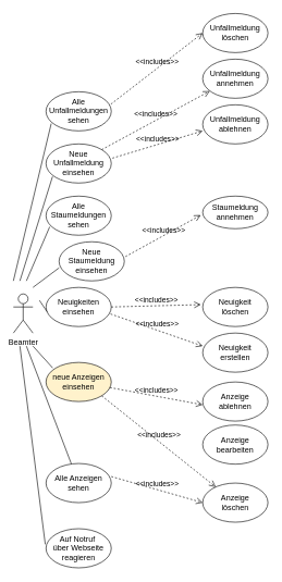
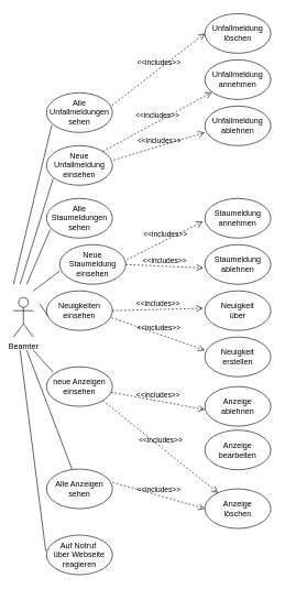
- <mxCell id="7" value="Staumeldung&lt;br&gt;annehmen" style="ellipse;whiteSpace=wrap;html=1;" vertex="1" parent="1"><mxGeometry x="310" y="300" width="100" height="50" as="geometry" /></mxCell>
+ <mxCell id="7" value="Staumeldung&lt;br&gt;annehmen" style="ellipse;whiteSpace=wrap;html=1;" vertex="1" parent="1"><mxGeometry x="310" y="300" width="100" height="60" as="geometry" /></mxCell>
+ <mxCell id="8" value="Staumeldung&lt;br&gt;ablehnen" style="ellipse;whiteSpace=wrap;html=1;" vertex="1" parent="1"><mxGeometry x="310" y="370" width="100" height="60" as="geometry" /></mxCell>
+ <mxCell id="30" value="&amp;lt;&amp;lt;includes&amp;gt;&amp;gt;" style="endArrow=open;startArrow=none;endFill=0;startFill=0;endSize=8;html=1;verticalAlign=bottom;dashed=1;labelBackgroundColor=none;rounded=0;exitX=1;exitY=0.5;exitDx=0;exitDy=0;entryX=-0.023;entryY=0.588;entryDx=0;entryDy=0;entryPerimeter=0;" edge="1" parent="1" source="6" target="8"><mxGeometry width="160" relative="1" as="geometry"><mxPoint x="181.7" y="402.74" as="sourcePoint" /><mxPoint x="317.1" y="344.98" as="targetPoint" /></mxGeometry></mxCell>
- <mxCell id="4" value="Neuigkeit&lt;br&gt;löschen" style="ellipse;whiteSpace=wrap;html=1;" vertex="1" parent="1"><mxGeometry x="310" y="440" width="100" height="60" as="geometry" /></mxCell>
+ <mxCell id="4" value="Neuigkeit&lt;br&gt;über" style="ellipse;whiteSpace=wrap;html=1;" vertex="1" parent="1"><mxGeometry x="310" y="440" width="100" height="60" as="geometry" /></mxCell>
- <mxCell id="17" value="neue Anzeigen&lt;br&gt;einsehen" style="ellipse;whiteSpace=wrap;html=1;fillColor=#fff2cc;" vertex="1" parent="1"><mxGeometry x="70" y="555" width="100" height="60" as="geometry" /></mxCell>
+ <mxCell id="17" value="neue Anzeigen&lt;br&gt;einsehen" style="ellipse;whiteSpace=wrap;html=1;" vertex="1" parent="1"><mxGeometry x="70" y="555" width="100" height="60" as="geometry" /></mxCell>
